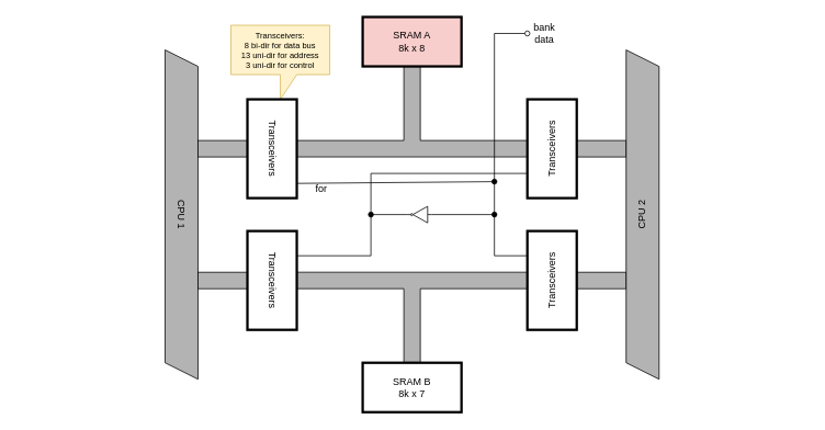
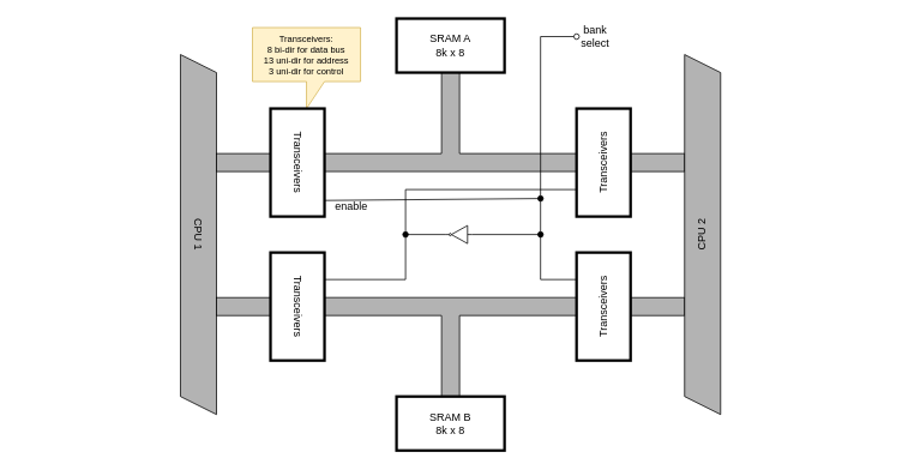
- <mxCell id="17" value="bank&lt;div&gt;data&lt;/div&gt;" style="text;html=1;align=center;verticalAlign=middle;whiteSpace=wrap;rounded=0;" vertex="1" parent="1"><mxGeometry x="631" y="35" width="60" height="10" as="geometry" /></mxCell>
+ <mxCell id="17" value="bank&lt;div&gt;select&lt;/div&gt;" style="text;html=1;align=center;verticalAlign=middle;whiteSpace=wrap;rounded=0;" vertex="1" parent="1"><mxGeometry x="631" y="35" width="60" height="10" as="geometry" /></mxCell>
- <mxCell id="19" value="SRAM A&lt;div&gt;8k x 8&lt;/div&gt;" style="rounded=0;whiteSpace=wrap;html=1;strokeWidth=3;fillColor=#f8cecc;" vertex="1" parent="1"><mxGeometry x="440" y="20" width="120" height="60" as="geometry" /></mxCell>
+ <mxCell id="19" value="SRAM A&lt;div&gt;8k x 8&lt;/div&gt;" style="rounded=0;whiteSpace=wrap;html=1;strokeWidth=3;" vertex="1" parent="1"><mxGeometry x="440" y="20" width="120" height="60" as="geometry" /></mxCell>
- <mxCell id="11" value="for" style="text;html=1;align=center;verticalAlign=middle;whiteSpace=wrap;rounded=0;" vertex="1" parent="1"><mxGeometry x="360" y="224" width="60" height="10" as="geometry" /></mxCell>
+ <mxCell id="11" value="enable" style="text;html=1;align=center;verticalAlign=middle;whiteSpace=wrap;rounded=0;" vertex="1" parent="1"><mxGeometry x="360" y="224" width="60" height="10" as="geometry" /></mxCell>
- <mxCell id="20" value="SRAM B&lt;div&gt;8k x 7&lt;/div&gt;" style="rounded=0;whiteSpace=wrap;html=1;strokeWidth=3;" vertex="1" parent="1"><mxGeometry x="440" y="440" width="120" height="60" as="geometry" /></mxCell>
+ <mxCell id="20" value="SRAM B&lt;div&gt;8k x 8&lt;/div&gt;" style="rounded=0;whiteSpace=wrap;html=1;strokeWidth=3;" vertex="1" parent="1"><mxGeometry x="440" y="440" width="120" height="60" as="geometry" /></mxCell>
